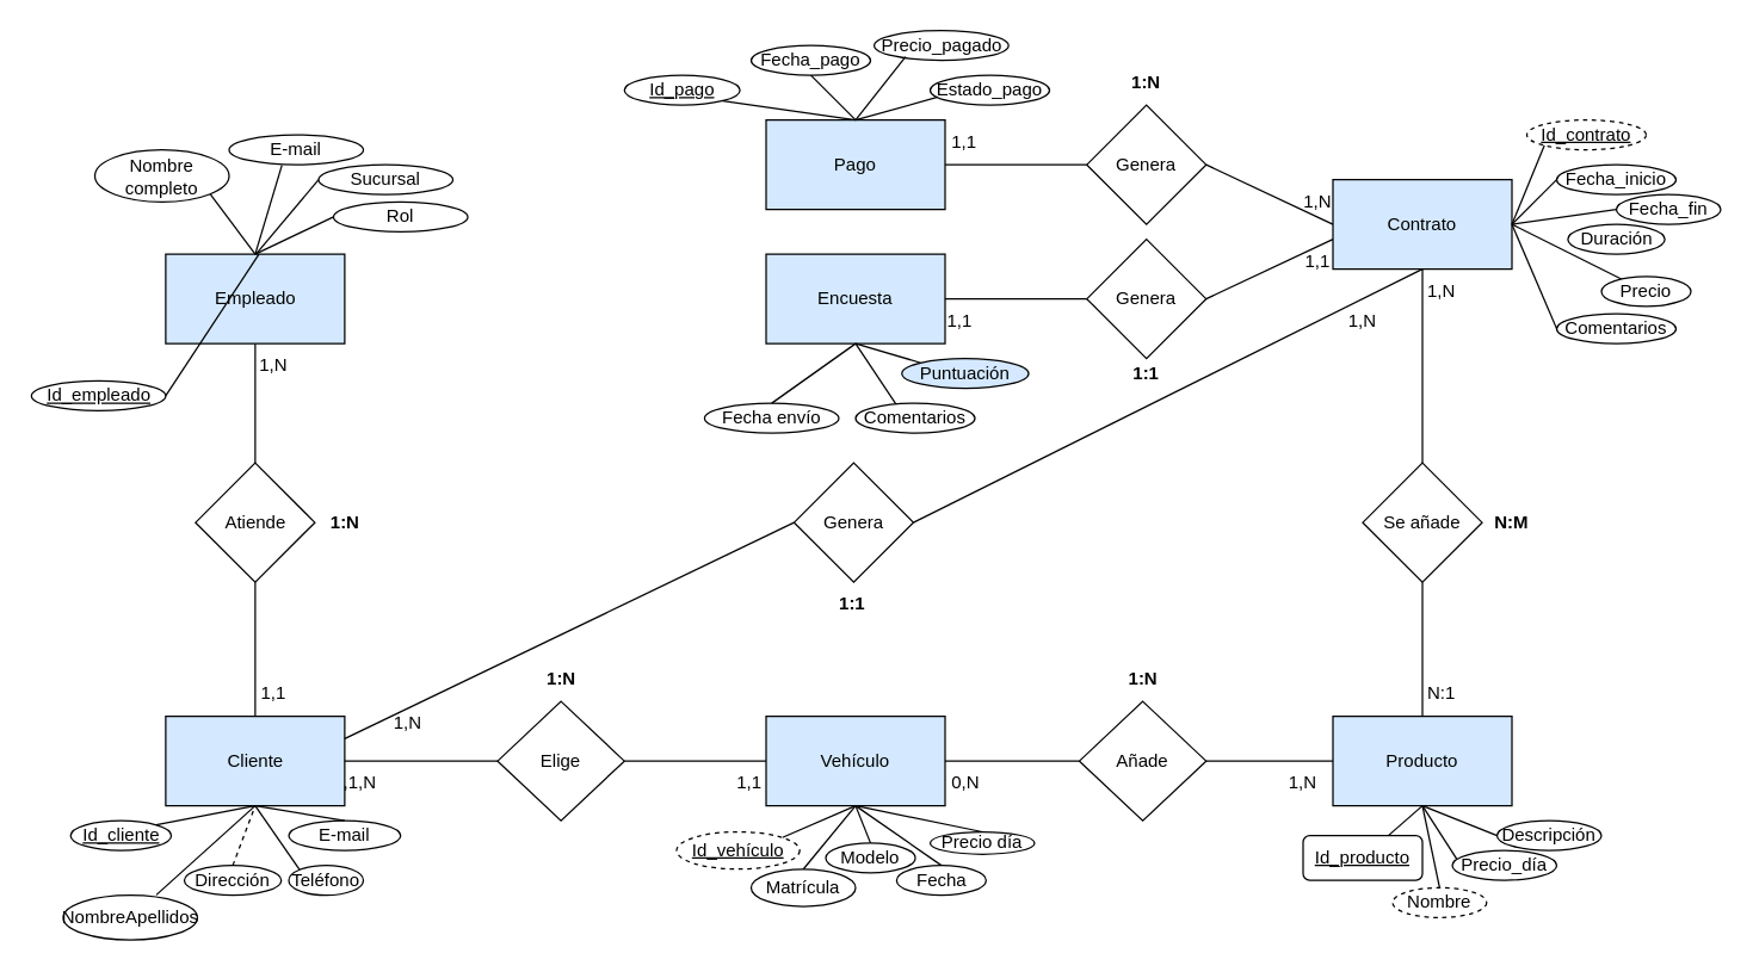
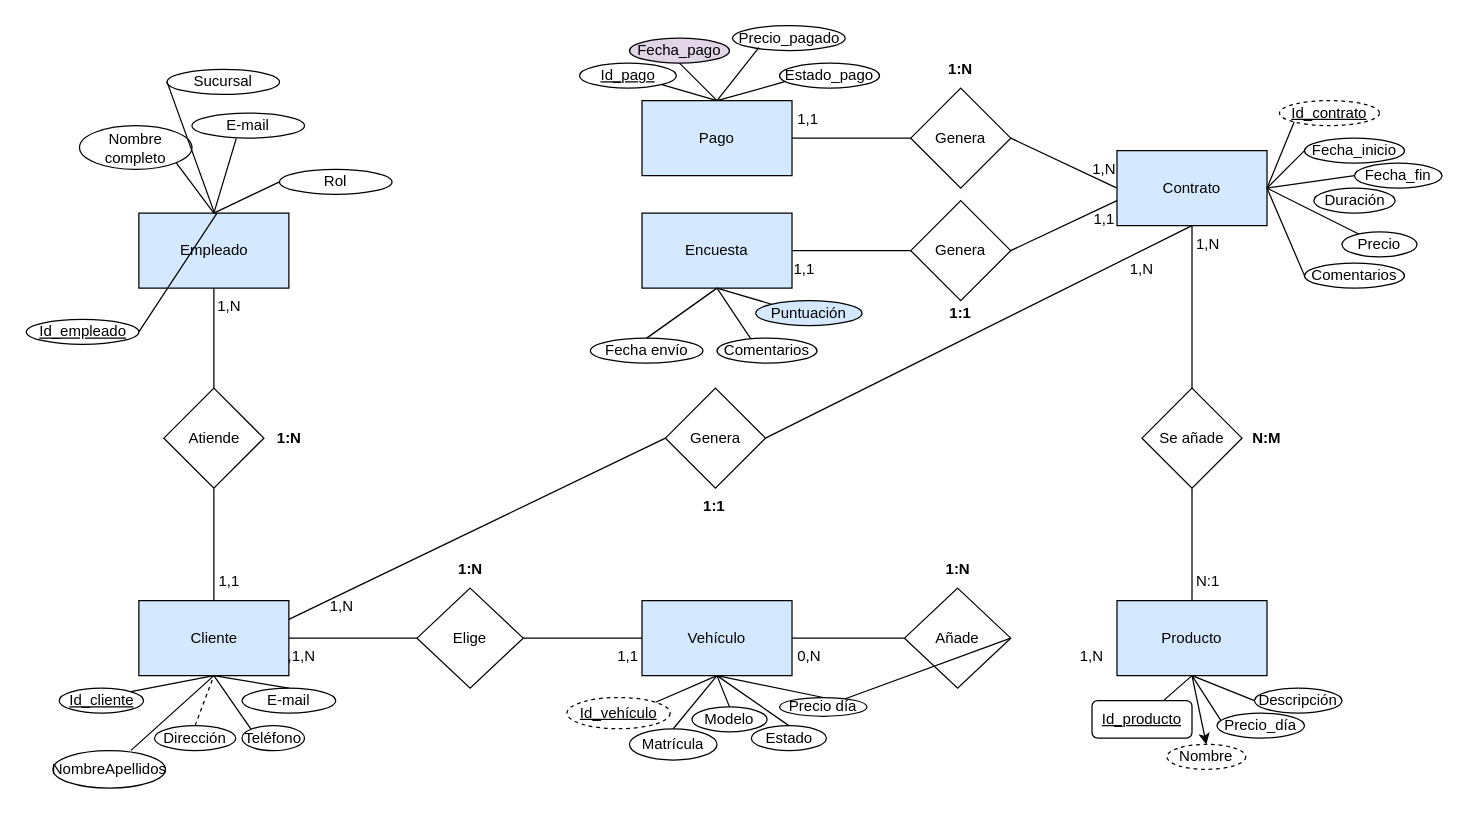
- <mxCell id="13" value="Fecha_pago" style="ellipse;whiteSpace=wrap;html=1;" parent="1" vertex="1"><mxGeometry x="503" y="30" width="80" height="20" as="geometry" /></mxCell>
+ <mxCell id="13" value="Fecha_pago" style="ellipse;whiteSpace=wrap;html=1;fillColor=#e1d5e7;" parent="1" vertex="1"><mxGeometry x="503" y="30" width="80" height="20" as="geometry" /></mxCell>
- <mxCell id="22" value="&lt;u&gt;Id_pago&lt;/u&gt;" style="ellipse;whiteSpace=wrap;html=1;" parent="1" vertex="1"><mxGeometry x="418" y="50" width="77.5" height="20" as="geometry" /></mxCell>
+ <mxCell id="22" value="&lt;u&gt;Id_pago&lt;/u&gt;" style="ellipse;whiteSpace=wrap;html=1;" parent="1" vertex="1"><mxGeometry x="463" y="50" width="77.5" height="20" as="geometry" /></mxCell>
- <mxCell id="90" value="Sucursal" style="ellipse;whiteSpace=wrap;html=1;" parent="1" vertex="1"><mxGeometry x="213" y="110" width="90" height="20" as="geometry" /></mxCell>
+ <mxCell id="90" value="Sucursal" style="ellipse;whiteSpace=wrap;html=1;" parent="1" vertex="1"><mxGeometry x="133" y="55" width="90" height="20" as="geometry" /></mxCell>
- <mxCell id="74" value="" style="endArrow=none;html=1;rounded=0;entryX=0;entryY=0.5;entryDx=0;entryDy=0;exitX=1;exitY=0.5;exitDx=0;exitDy=0;" parent="1" source="72" target="3" edge="1"><mxGeometry width="50" height="50" relative="1" as="geometry"><mxPoint x="793" y="450" as="sourcePoint" /><mxPoint x="843" y="400" as="targetPoint" /></mxGeometry></mxCell>
+ <mxCell id="74" value="" style="endArrow=none;html=1;rounded=0;exitX=1;exitY=0.5;exitDx=0;exitDy=0;" parent="1" source="72" target="51" edge="1"><mxGeometry width="50" height="50" relative="1" as="geometry"><mxPoint x="793" y="450" as="sourcePoint" /><mxPoint x="843" y="400" as="targetPoint" /></mxGeometry></mxCell>
- <mxCell id="47" value="&lt;div&gt;Fecha&lt;/div&gt;" style="ellipse;whiteSpace=wrap;html=1;" parent="1" vertex="1"><mxGeometry x="600.5" y="580" width="60" height="20" as="geometry" /></mxCell>
+ <mxCell id="47" value="&lt;div&gt;Estado&lt;/div&gt;" style="ellipse;whiteSpace=wrap;html=1;" parent="1" vertex="1"><mxGeometry x="600.5" y="580" width="60" height="20" as="geometry" /></mxCell>
- <mxCell id="34" value="" style="endArrow=none;html=1;rounded=0;entryX=0.5;entryY=0;entryDx=0;entryDy=0;exitX=0.5;exitY=1;exitDx=0;exitDy=0;" parent="1" source="3" target="31" edge="1"><mxGeometry width="50" height="50" relative="1" as="geometry"><mxPoint x="913" y="640" as="sourcePoint" /><mxPoint x="963" y="590" as="targetPoint" /></mxGeometry></mxCell>
+ <mxCell id="34" value="" style="endArrow=classic;html=1;rounded=0;entryX=0.5;entryY=0;entryDx=0;entryDy=0;exitX=0.5;exitY=1;exitDx=0;exitDy=0;" parent="1" source="3" target="31" edge="1"><mxGeometry width="50" height="50" relative="1" as="geometry"><mxPoint x="913" y="640" as="sourcePoint" /><mxPoint x="963" y="590" as="targetPoint" /></mxGeometry></mxCell>
